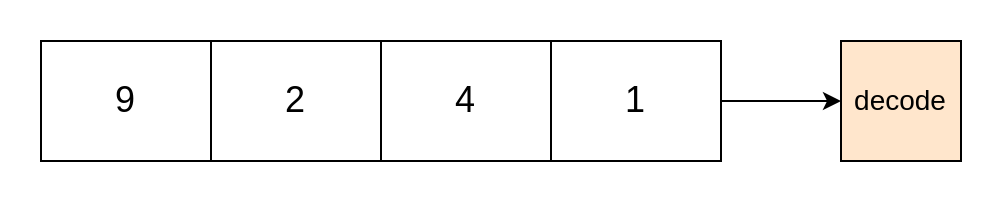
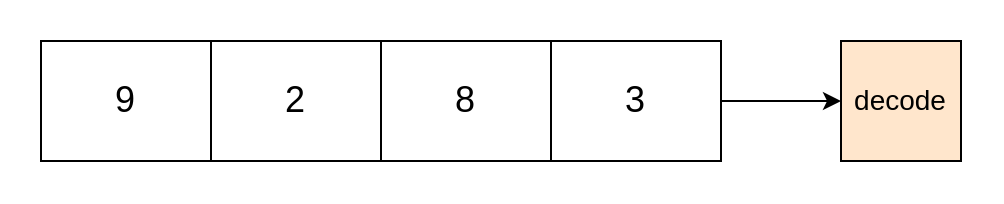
- <mxCell id="6" value="4" style="shape=partialRectangle;html=1;whiteSpace=wrap;connectable=0;overflow=hidden;fillColor=none;top=0;left=0;bottom=0;right=0;pointerEvents=1;fontSize=18;" vertex="1" parent="3"><mxGeometry x="170" width="85" height="60" as="geometry"><mxRectangle width="85" height="60" as="alternateBounds" /></mxGeometry></mxCell>
+ <mxCell id="6" value="8" style="shape=partialRectangle;html=1;whiteSpace=wrap;connectable=0;overflow=hidden;fillColor=none;top=0;left=0;bottom=0;right=0;pointerEvents=1;fontSize=18;" vertex="1" parent="3"><mxGeometry x="170" width="85" height="60" as="geometry"><mxRectangle width="85" height="60" as="alternateBounds" /></mxGeometry></mxCell>
- <mxCell id="7" value="1" style="shape=partialRectangle;html=1;whiteSpace=wrap;connectable=0;overflow=hidden;fillColor=none;top=0;left=0;bottom=0;right=0;pointerEvents=1;fontSize=18;" vertex="1" parent="3"><mxGeometry x="255" width="85" height="60" as="geometry"><mxRectangle width="85" height="60" as="alternateBounds" /></mxGeometry></mxCell>
+ <mxCell id="7" value="3" style="shape=partialRectangle;html=1;whiteSpace=wrap;connectable=0;overflow=hidden;fillColor=none;top=0;left=0;bottom=0;right=0;pointerEvents=1;fontSize=18;" vertex="1" parent="3"><mxGeometry x="255" width="85" height="60" as="geometry"><mxRectangle width="85" height="60" as="alternateBounds" /></mxGeometry></mxCell>
